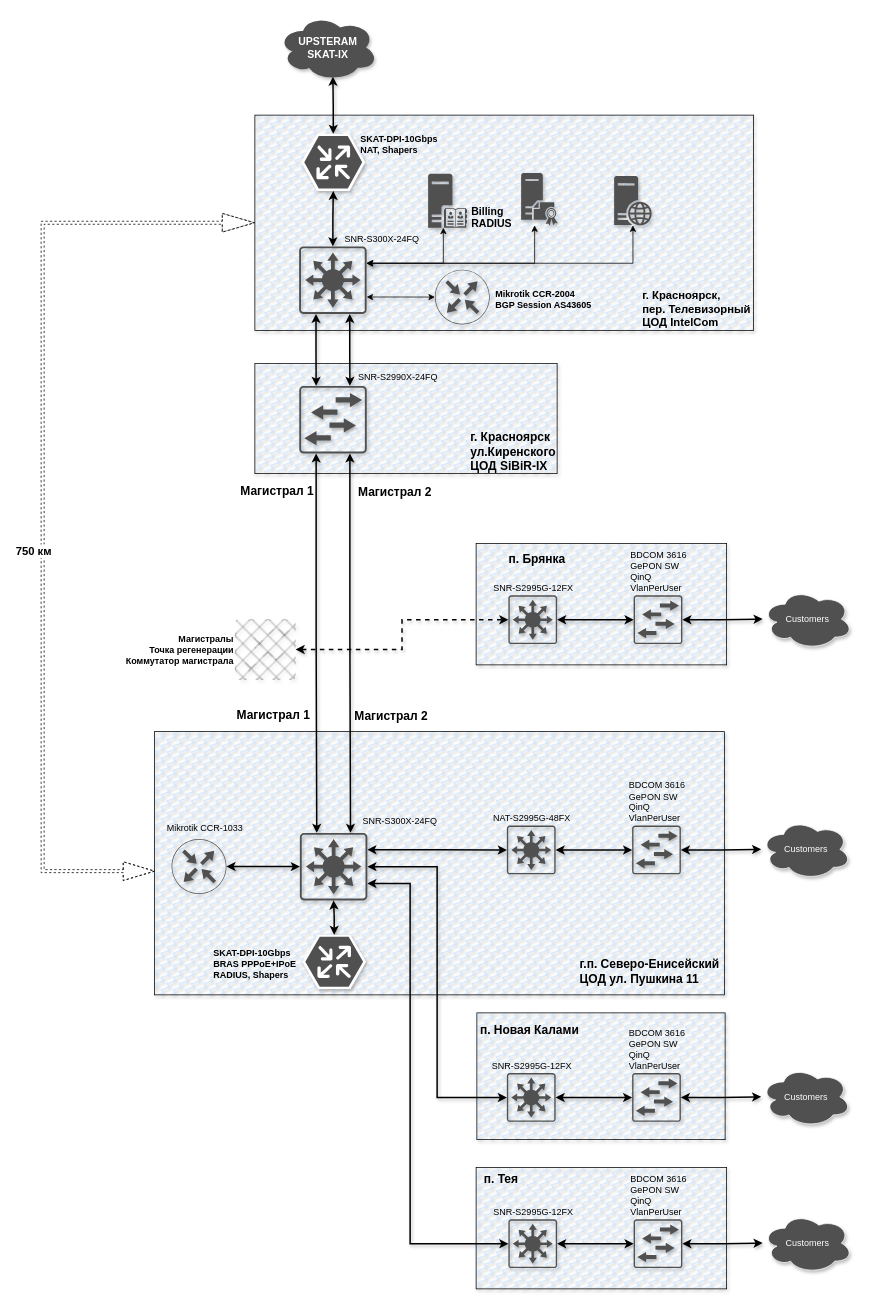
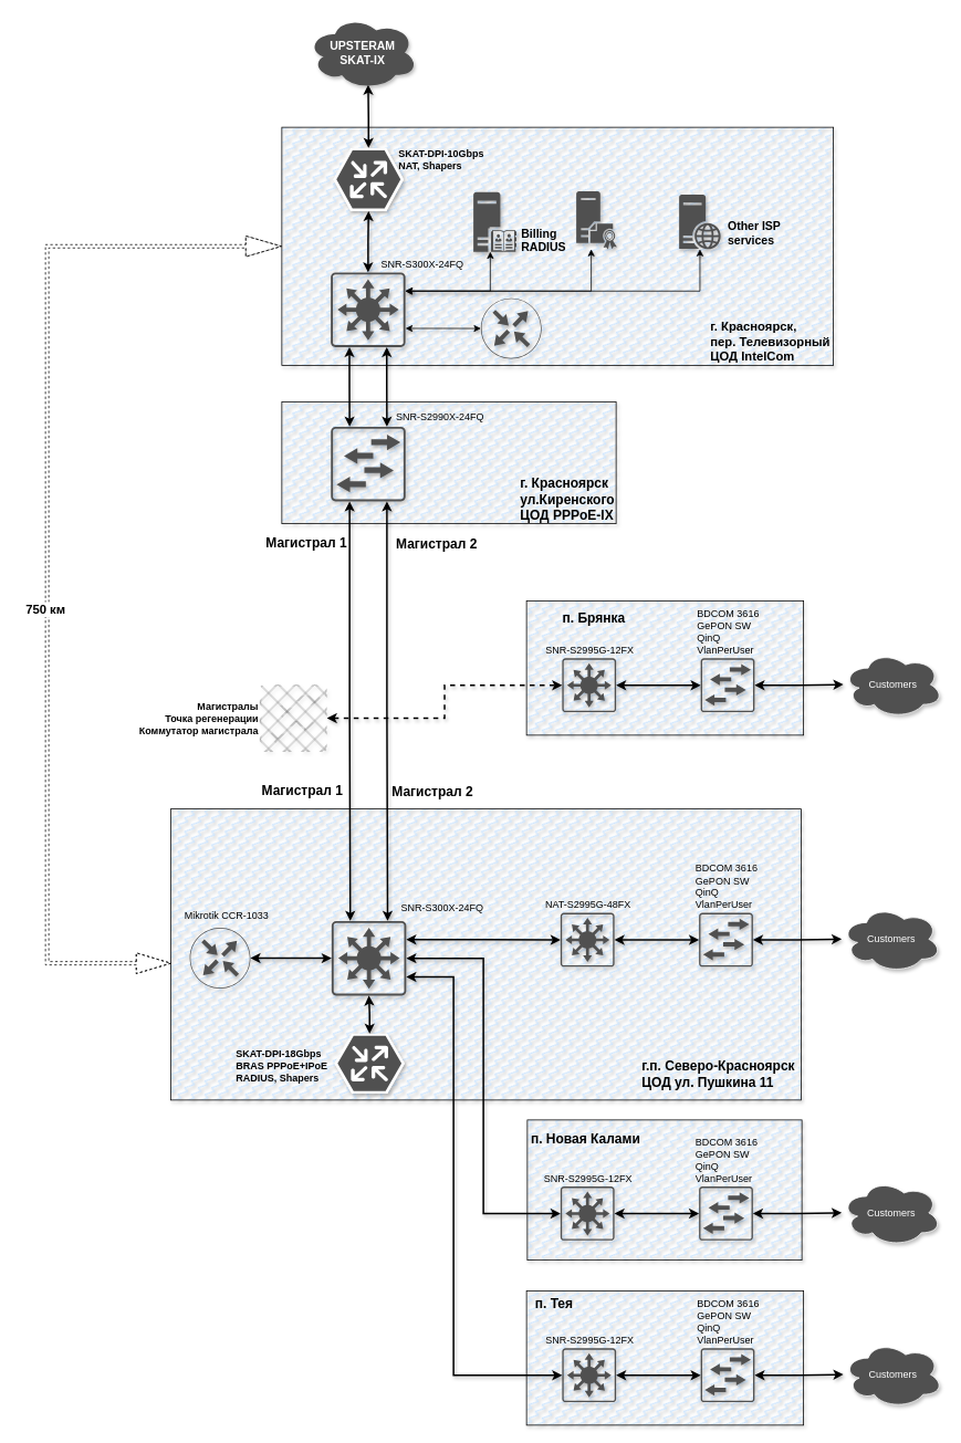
+ <mxCell id="43" value="&lt;span style=&quot;font-size: 14px;&quot;&gt;&lt;b&gt;Other ISP&lt;/b&gt;&lt;/span&gt;&lt;div&gt;&lt;span style=&quot;font-size: 14px;&quot;&gt;&lt;b&gt;services&lt;/b&gt;&lt;/span&gt;&lt;/div&gt;" style="text;html=1;align=left;verticalAlign=middle;resizable=0;points=[];autosize=1;strokeColor=none;fillColor=none;shadow=1;" parent="1" vertex="1"><mxGeometry x="875" y="256" width="83" height="47" as="geometry" /></mxCell>
- <mxCell id="20" value="&lt;b&gt;Mikrotik&amp;nbsp;&lt;span style=&quot;background-color: initial;&quot;&gt;CCR-2004&lt;/span&gt;&lt;/b&gt;&lt;div&gt;&lt;span style=&quot;background-color: initial;&quot;&gt;&lt;b&gt;BGP Session AS43605&lt;/b&gt;&lt;/span&gt;&lt;/div&gt;" style="text;html=1;align=left;verticalAlign=middle;resizable=0;points=[];autosize=1;strokeColor=none;fillColor=none;shadow=1;" parent="1" vertex="1"><mxGeometry x="658" y="378.37" width="147" height="42" as="geometry" /></mxCell>
- <mxCell id="33" value="&lt;div style=&quot;text-align: left; font-size: 16px;&quot;&gt;&lt;b style=&quot;font-size: 16px;&quot;&gt;&lt;br style=&quot;font-size: 16px;&quot; class=&quot;Apple-interchange-newline&quot;&gt;г. Красноярск&lt;/b&gt;&lt;/div&gt;&lt;div style=&quot;text-align: left; font-size: 16px;&quot;&gt;&lt;b style=&quot;font-size: 16px;&quot;&gt;ул.Киренского&lt;/b&gt;&lt;/div&gt;&lt;div style=&quot;text-align: left; font-size: 16px;&quot;&gt;&lt;b style=&quot;font-size: 16px;&quot;&gt;ЦОД SiBiR-IX&lt;/b&gt;&lt;/div&gt;" style="text;html=1;align=center;verticalAlign=middle;resizable=0;points=[];autosize=1;strokeColor=none;fillColor=none;fontSize=16;shadow=1;" parent="1" vertex="1"><mxGeometry x="614" y="547" width="138" height="90" as="geometry" /></mxCell>
+ <mxCell id="33" value="&lt;div style=&quot;text-align: left; font-size: 16px;&quot;&gt;&lt;b style=&quot;font-size: 16px;&quot;&gt;&lt;br style=&quot;font-size: 16px;&quot; class=&quot;Apple-interchange-newline&quot;&gt;г. Красноярск&lt;/b&gt;&lt;/div&gt;&lt;div style=&quot;text-align: left; font-size: 16px;&quot;&gt;&lt;b style=&quot;font-size: 16px;&quot;&gt;ул.Киренского&lt;/b&gt;&lt;/div&gt;&lt;div style=&quot;text-align: left; font-size: 16px;&quot;&gt;&lt;b style=&quot;font-size: 16px;&quot;&gt;ЦОД PPPoE-IX&lt;/b&gt;&lt;/div&gt;" style="text;html=1;align=center;verticalAlign=middle;resizable=0;points=[];autosize=1;strokeColor=none;fillColor=none;fontSize=16;shadow=1;" parent="1" vertex="1"><mxGeometry x="614" y="547" width="138" height="90" as="geometry" /></mxCell>
- <mxCell id="72" value="&lt;font size=&quot;1&quot; style=&quot;&quot;&gt;&lt;b style=&quot;font-size: 15px;&quot;&gt;750 км&lt;/b&gt;&lt;/font&gt;" style="text;html=1;align=center;verticalAlign=middle;resizable=0;points=[];autosize=1;strokeColor=none;fillColor=none;fontFamily=Helvetica;fontSize=12;fontColor=default;labelBackgroundColor=default;" parent="1" vertex="1"><mxGeometry x="10" y="718" width="68" height="31" as="geometry" /></mxCell>
+ <mxCell id="72" value="&lt;font size=&quot;1&quot; style=&quot;&quot;&gt;&lt;b style=&quot;font-size: 15px;&quot;&gt;750 км&lt;/b&gt;&lt;/font&gt;" style="text;html=1;align=center;verticalAlign=middle;resizable=0;points=[];autosize=1;strokeColor=none;fillColor=none;fontFamily=Helvetica;fontSize=12;fontColor=default;labelBackgroundColor=default;" parent="1" vertex="1"><mxGeometry x="20" y="718" width="68" height="31" as="geometry" /></mxCell>
- <mxCell id="22" value="&lt;span style=&quot;&quot;&gt;&lt;b&gt;SKAT-DPI-10Gbps&lt;/b&gt;&lt;/span&gt;&lt;div&gt;&lt;span style=&quot;&quot;&gt;&lt;b&gt;BRAS PPPoE+IPoE&lt;/b&gt;&lt;/span&gt;&lt;/div&gt;&lt;div&gt;&lt;span style=&quot;&quot;&gt;&lt;b&gt;RADIUS, Shapers&lt;/b&gt;&lt;/span&gt;&lt;/div&gt;" style="text;html=1;align=left;verticalAlign=middle;resizable=0;points=[];autosize=1;strokeColor=none;fillColor=none;shadow=1;" parent="1" vertex="1"><mxGeometry x="282" y="1257" width="129" height="56" as="geometry" /></mxCell>
+ <mxCell id="22" value="&lt;span style=&quot;&quot;&gt;&lt;b&gt;SKAT-DPI-18Gbps&lt;/b&gt;&lt;/span&gt;&lt;div&gt;&lt;span style=&quot;&quot;&gt;&lt;b&gt;BRAS PPPoE+IPoE&lt;/b&gt;&lt;/span&gt;&lt;/div&gt;&lt;div&gt;&lt;span style=&quot;&quot;&gt;&lt;b&gt;RADIUS, Shapers&lt;/b&gt;&lt;/span&gt;&lt;/div&gt;" style="text;html=1;align=left;verticalAlign=middle;resizable=0;points=[];autosize=1;strokeColor=none;fillColor=none;shadow=1;" parent="1" vertex="1"><mxGeometry x="282" y="1257" width="129" height="56" as="geometry" /></mxCell>
- <mxCell id="47" value="&lt;div style=&quot;text-align: left; font-size: 16px;&quot;&gt;&lt;b style=&quot;font-size: 16px;&quot;&gt;&lt;br style=&quot;font-size: 16px;&quot; class=&quot;Apple-interchange-newline&quot;&gt;г.п. Северо-Енисейский&lt;/b&gt;&lt;/div&gt;&lt;div style=&quot;text-align: left; font-size: 16px;&quot;&gt;&lt;b style=&quot;font-size: 16px;&quot;&gt;ЦОД ул. Пушкина 11&lt;/b&gt;&lt;/div&gt;" style="text;html=1;align=center;verticalAlign=middle;resizable=0;points=[];autosize=1;strokeColor=none;fillColor=none;fontSize=16;shadow=1;" parent="1" vertex="1"><mxGeometry x="760" y="1249" width="209" height="71" as="geometry" /></mxCell>
+ <mxCell id="47" value="&lt;div style=&quot;text-align: left; font-size: 16px;&quot;&gt;&lt;b style=&quot;font-size: 16px;&quot;&gt;&lt;br style=&quot;font-size: 16px;&quot; class=&quot;Apple-interchange-newline&quot;&gt;г.п. Северо-Красноярск&lt;/b&gt;&lt;/div&gt;&lt;div style=&quot;text-align: left; font-size: 16px;&quot;&gt;&lt;b style=&quot;font-size: 16px;&quot;&gt;ЦОД ул. Пушкина 11&lt;/b&gt;&lt;/div&gt;" style="text;html=1;align=center;verticalAlign=middle;resizable=0;points=[];autosize=1;strokeColor=none;fillColor=none;fontSize=16;shadow=1;" parent="1" vertex="1"><mxGeometry x="760" y="1249" width="209" height="71" as="geometry" /></mxCell>
